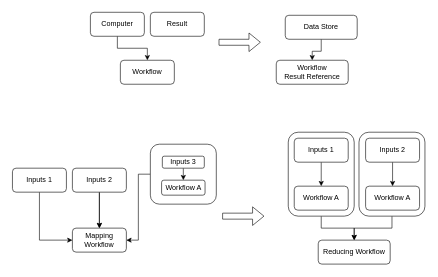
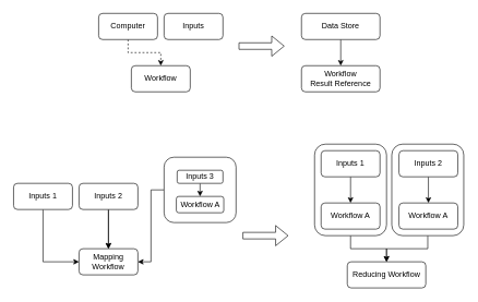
- <mxCell id="7" value="Result" style="rounded=1;whiteSpace=wrap;html=1;" vertex="1" parent="1"><mxGeometry x="250" y="20" width="90" height="40" as="geometry" /></mxCell>
+ <mxCell id="7" value="Inputs" style="rounded=1;whiteSpace=wrap;html=1;" vertex="1" parent="1"><mxGeometry x="250" y="20" width="90" height="40" as="geometry" /></mxCell>
- <mxCell id="13" value="Data Store" style="rounded=1;whiteSpace=wrap;html=1;" vertex="1" parent="1"><mxGeometry x="475" y="25" width="120" height="40" as="geometry" /></mxCell>
+ <mxCell id="13" value="Data Store" style="rounded=1;whiteSpace=wrap;html=1;" vertex="1" parent="1"><mxGeometry x="460" y="20" width="120" height="40" as="geometry" /></mxCell>
- <mxCell id="9" value="" style="edgeStyle=orthogonalEdgeStyle;rounded=0;orthogonalLoop=1;jettySize=auto;html=1;" edge="1" parent="1" source="10" target="6"><mxGeometry relative="1" as="geometry" /></mxCell>
+ <mxCell id="9" value="" style="edgeStyle=orthogonalEdgeStyle;rounded=0;orthogonalLoop=1;jettySize=auto;html=1;dashed=1;" edge="1" parent="1" source="10" target="6"><mxGeometry relative="1" as="geometry" /></mxCell>
